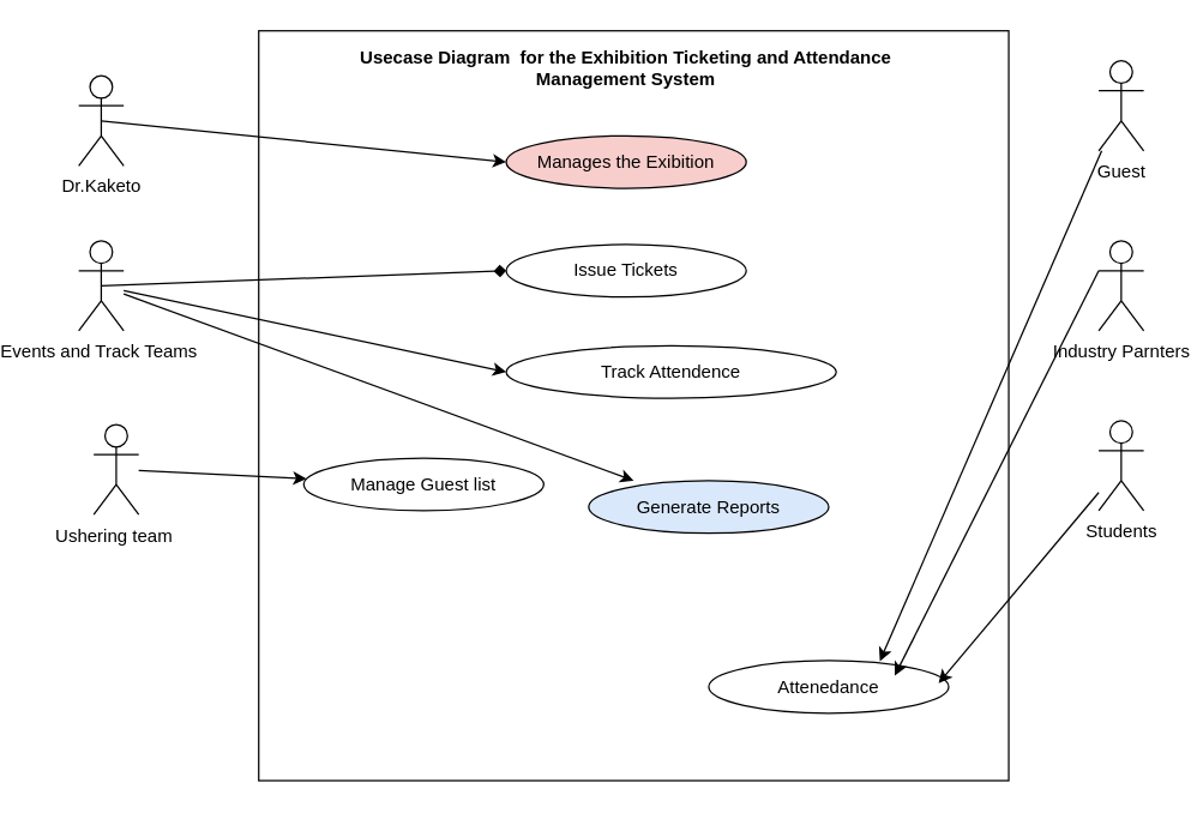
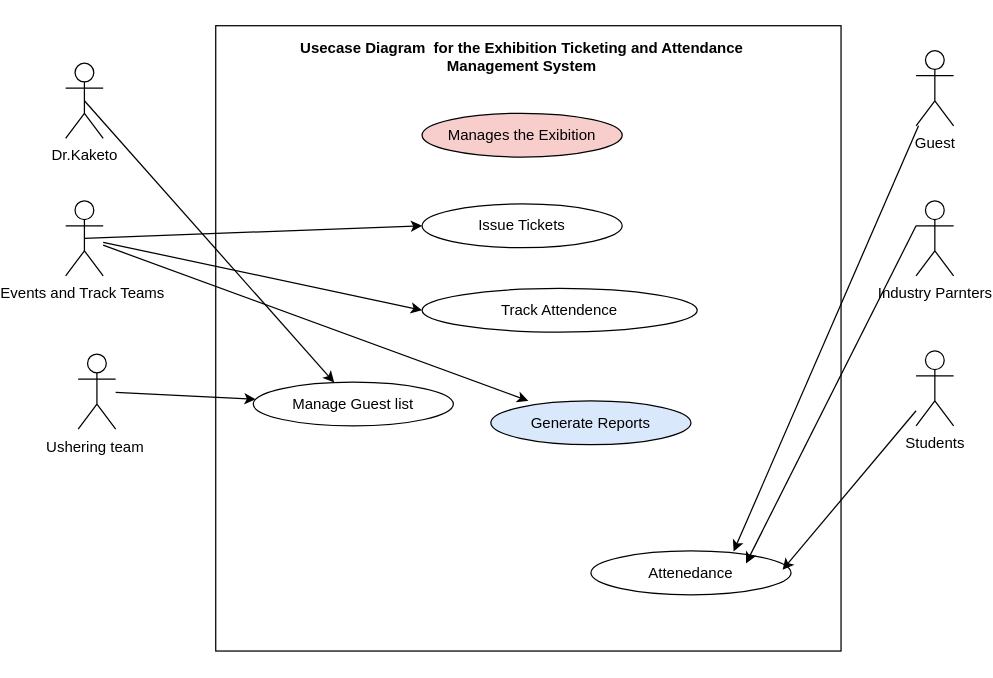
- <mxCell id="13" value="" style="endArrow=classic;html=1;rounded=0;entryX=0;entryY=0.5;entryDx=0;entryDy=0;exitX=0.5;exitY=0.5;exitDx=0;exitDy=0;exitPerimeter=0;" edge="1" parent="1" source="3" target="6"><mxGeometry width="50" height="50" relative="1" as="geometry"><mxPoint x="320" y="260" as="sourcePoint" /><mxPoint x="370" y="210" as="targetPoint" /></mxGeometry></mxCell>
+ <mxCell id="13" value="" style="endArrow=classic;html=1;rounded=0;exitX=0.5;exitY=0.5;exitDx=0;exitDy=0;exitPerimeter=0;" edge="1" parent="1" source="3" target="9"><mxGeometry width="50" height="50" relative="1" as="geometry"><mxPoint x="320" y="260" as="sourcePoint" /><mxPoint x="370" y="210" as="targetPoint" /></mxGeometry></mxCell>
- <mxCell id="17" value="" style="endArrow=diamond;html=1;rounded=0;exitX=0.5;exitY=0.5;exitDx=0;exitDy=0;exitPerimeter=0;entryX=0;entryY=0.5;entryDx=0;entryDy=0;" edge="1" parent="1" source="5" target="7"><mxGeometry width="50" height="50" relative="1" as="geometry"><mxPoint x="320" y="260" as="sourcePoint" /><mxPoint x="370" y="210" as="targetPoint" /></mxGeometry></mxCell>
+ <mxCell id="17" value="" style="endArrow=classic;html=1;rounded=0;exitX=0.5;exitY=0.5;exitDx=0;exitDy=0;exitPerimeter=0;entryX=0;entryY=0.5;entryDx=0;entryDy=0;" edge="1" parent="1" source="5" target="7"><mxGeometry width="50" height="50" relative="1" as="geometry"><mxPoint x="320" y="260" as="sourcePoint" /><mxPoint x="370" y="210" as="targetPoint" /></mxGeometry></mxCell>
